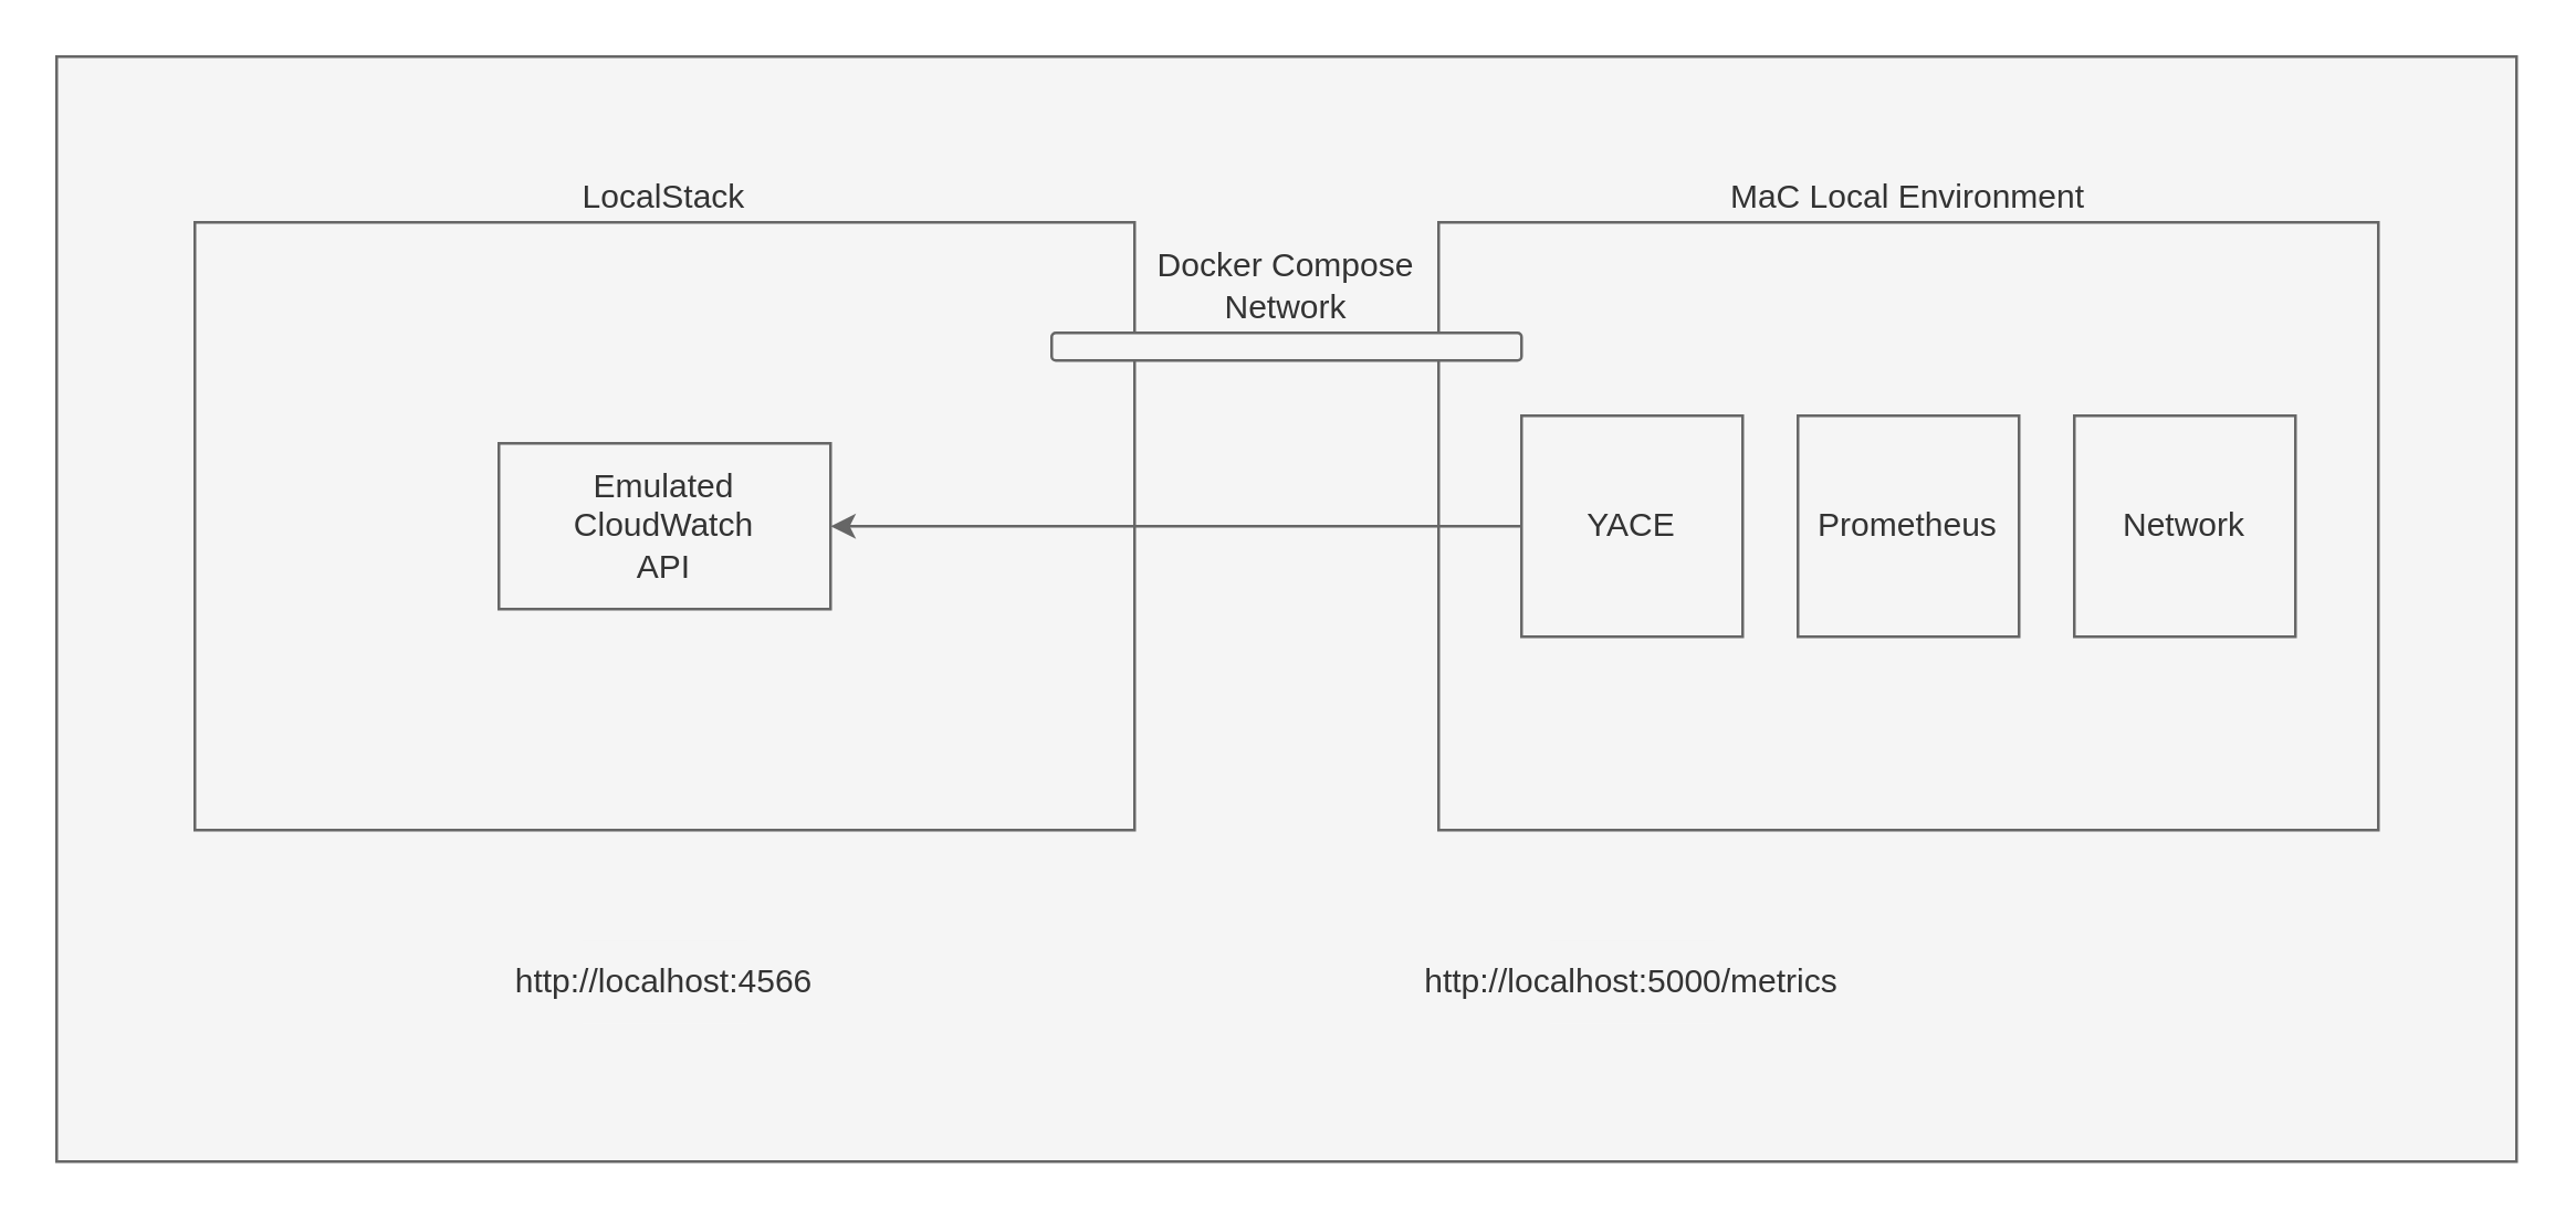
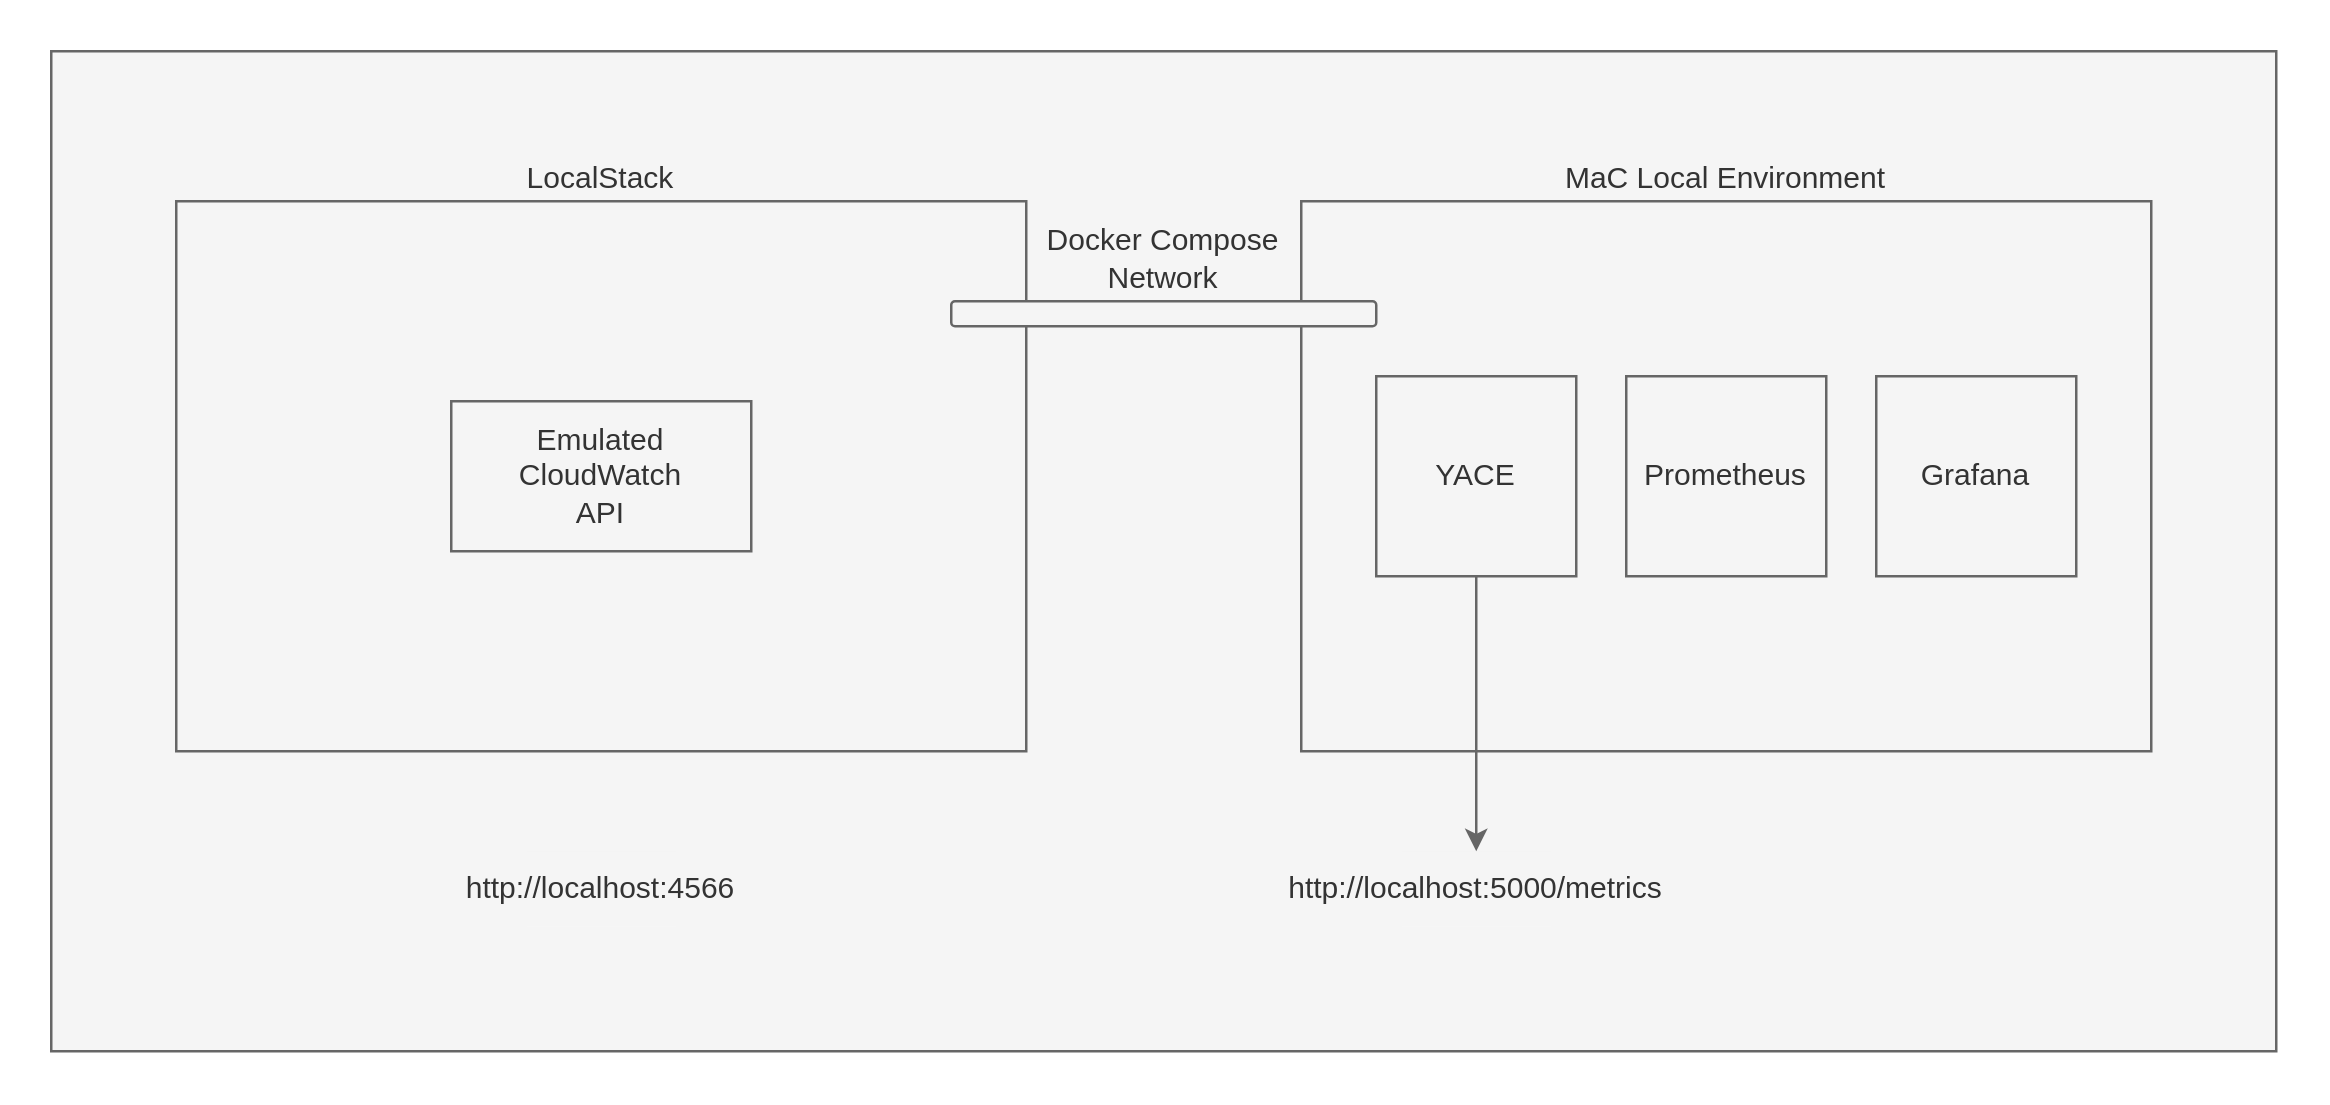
- <mxCell id="6" style="edgeStyle=none;html=1;entryX=1;entryY=0.5;entryDx=0;entryDy=0;fontColor=#000000;fillColor=#f5f5f5;strokeColor=#666666;" edge="1" parent="1" source="11" target="5"><mxGeometry relative="1" as="geometry" /></mxCell>
- <mxCell id="13" value="Network" style="whiteSpace=wrap;html=1;aspect=fixed;fillColor=#f5f5f5;strokeColor=#666666;fontColor=#333333;" vertex="1" parent="1"><mxGeometry x="750" y="150" width="80" height="80" as="geometry" /></mxCell>
+ <mxCell id="13" value="Grafana" style="whiteSpace=wrap;html=1;aspect=fixed;fillColor=#f5f5f5;strokeColor=#666666;fontColor=#333333;" vertex="1" parent="1"><mxGeometry x="750" y="150" width="80" height="80" as="geometry" /></mxCell>
+ <mxCell id="10" style="edgeStyle=none;html=1;fontColor=#000000;fillColor=#f5f5f5;strokeColor=#666666;" edge="1" parent="1" source="11" target="9"><mxGeometry relative="1" as="geometry" /></mxCell>
